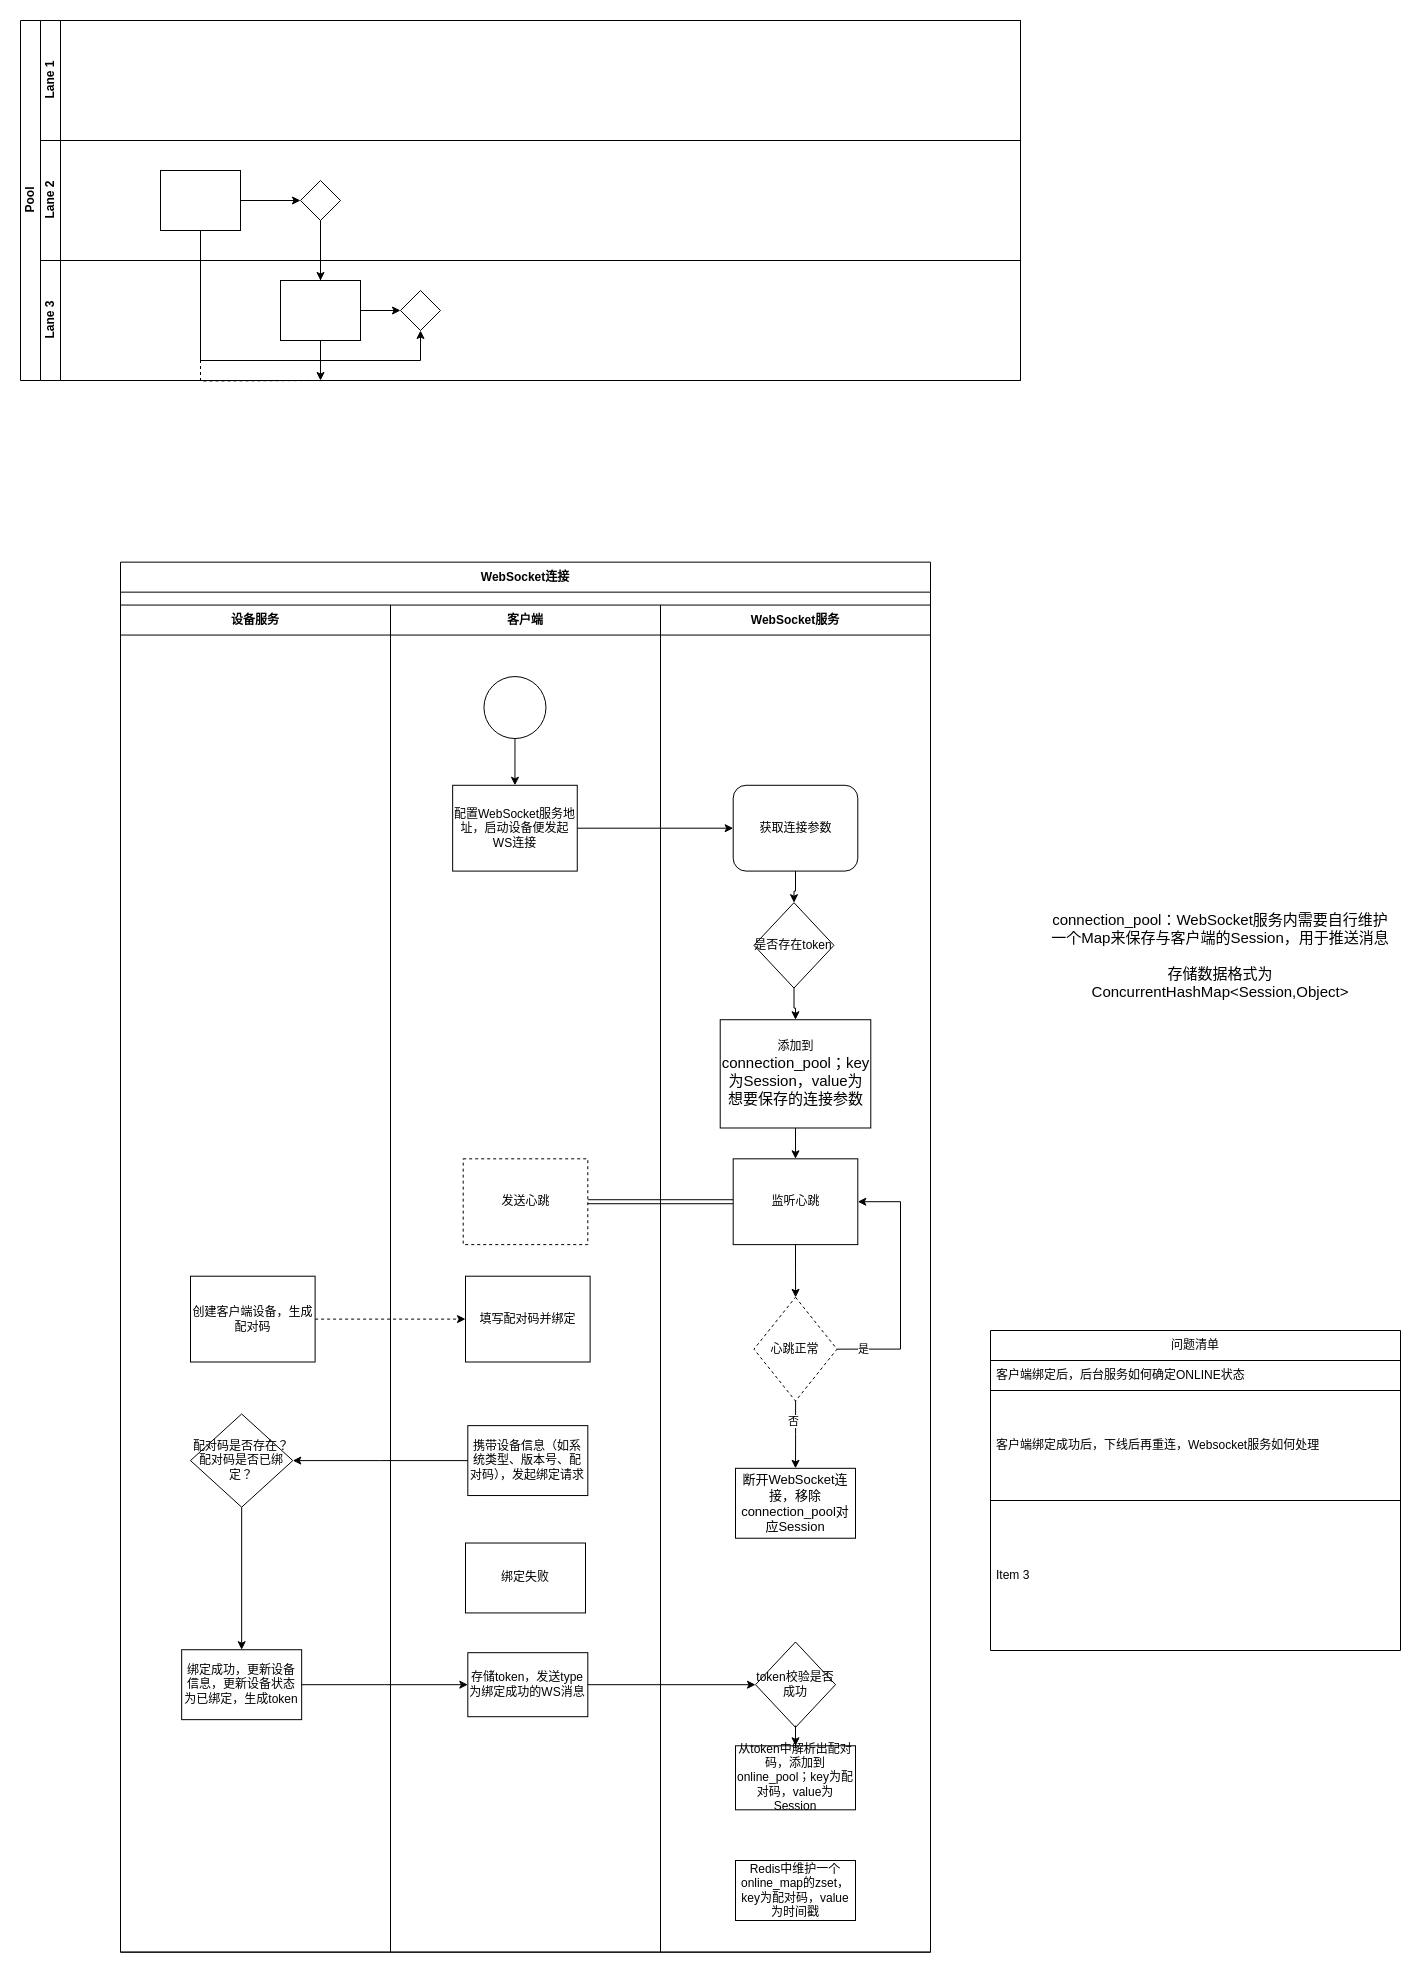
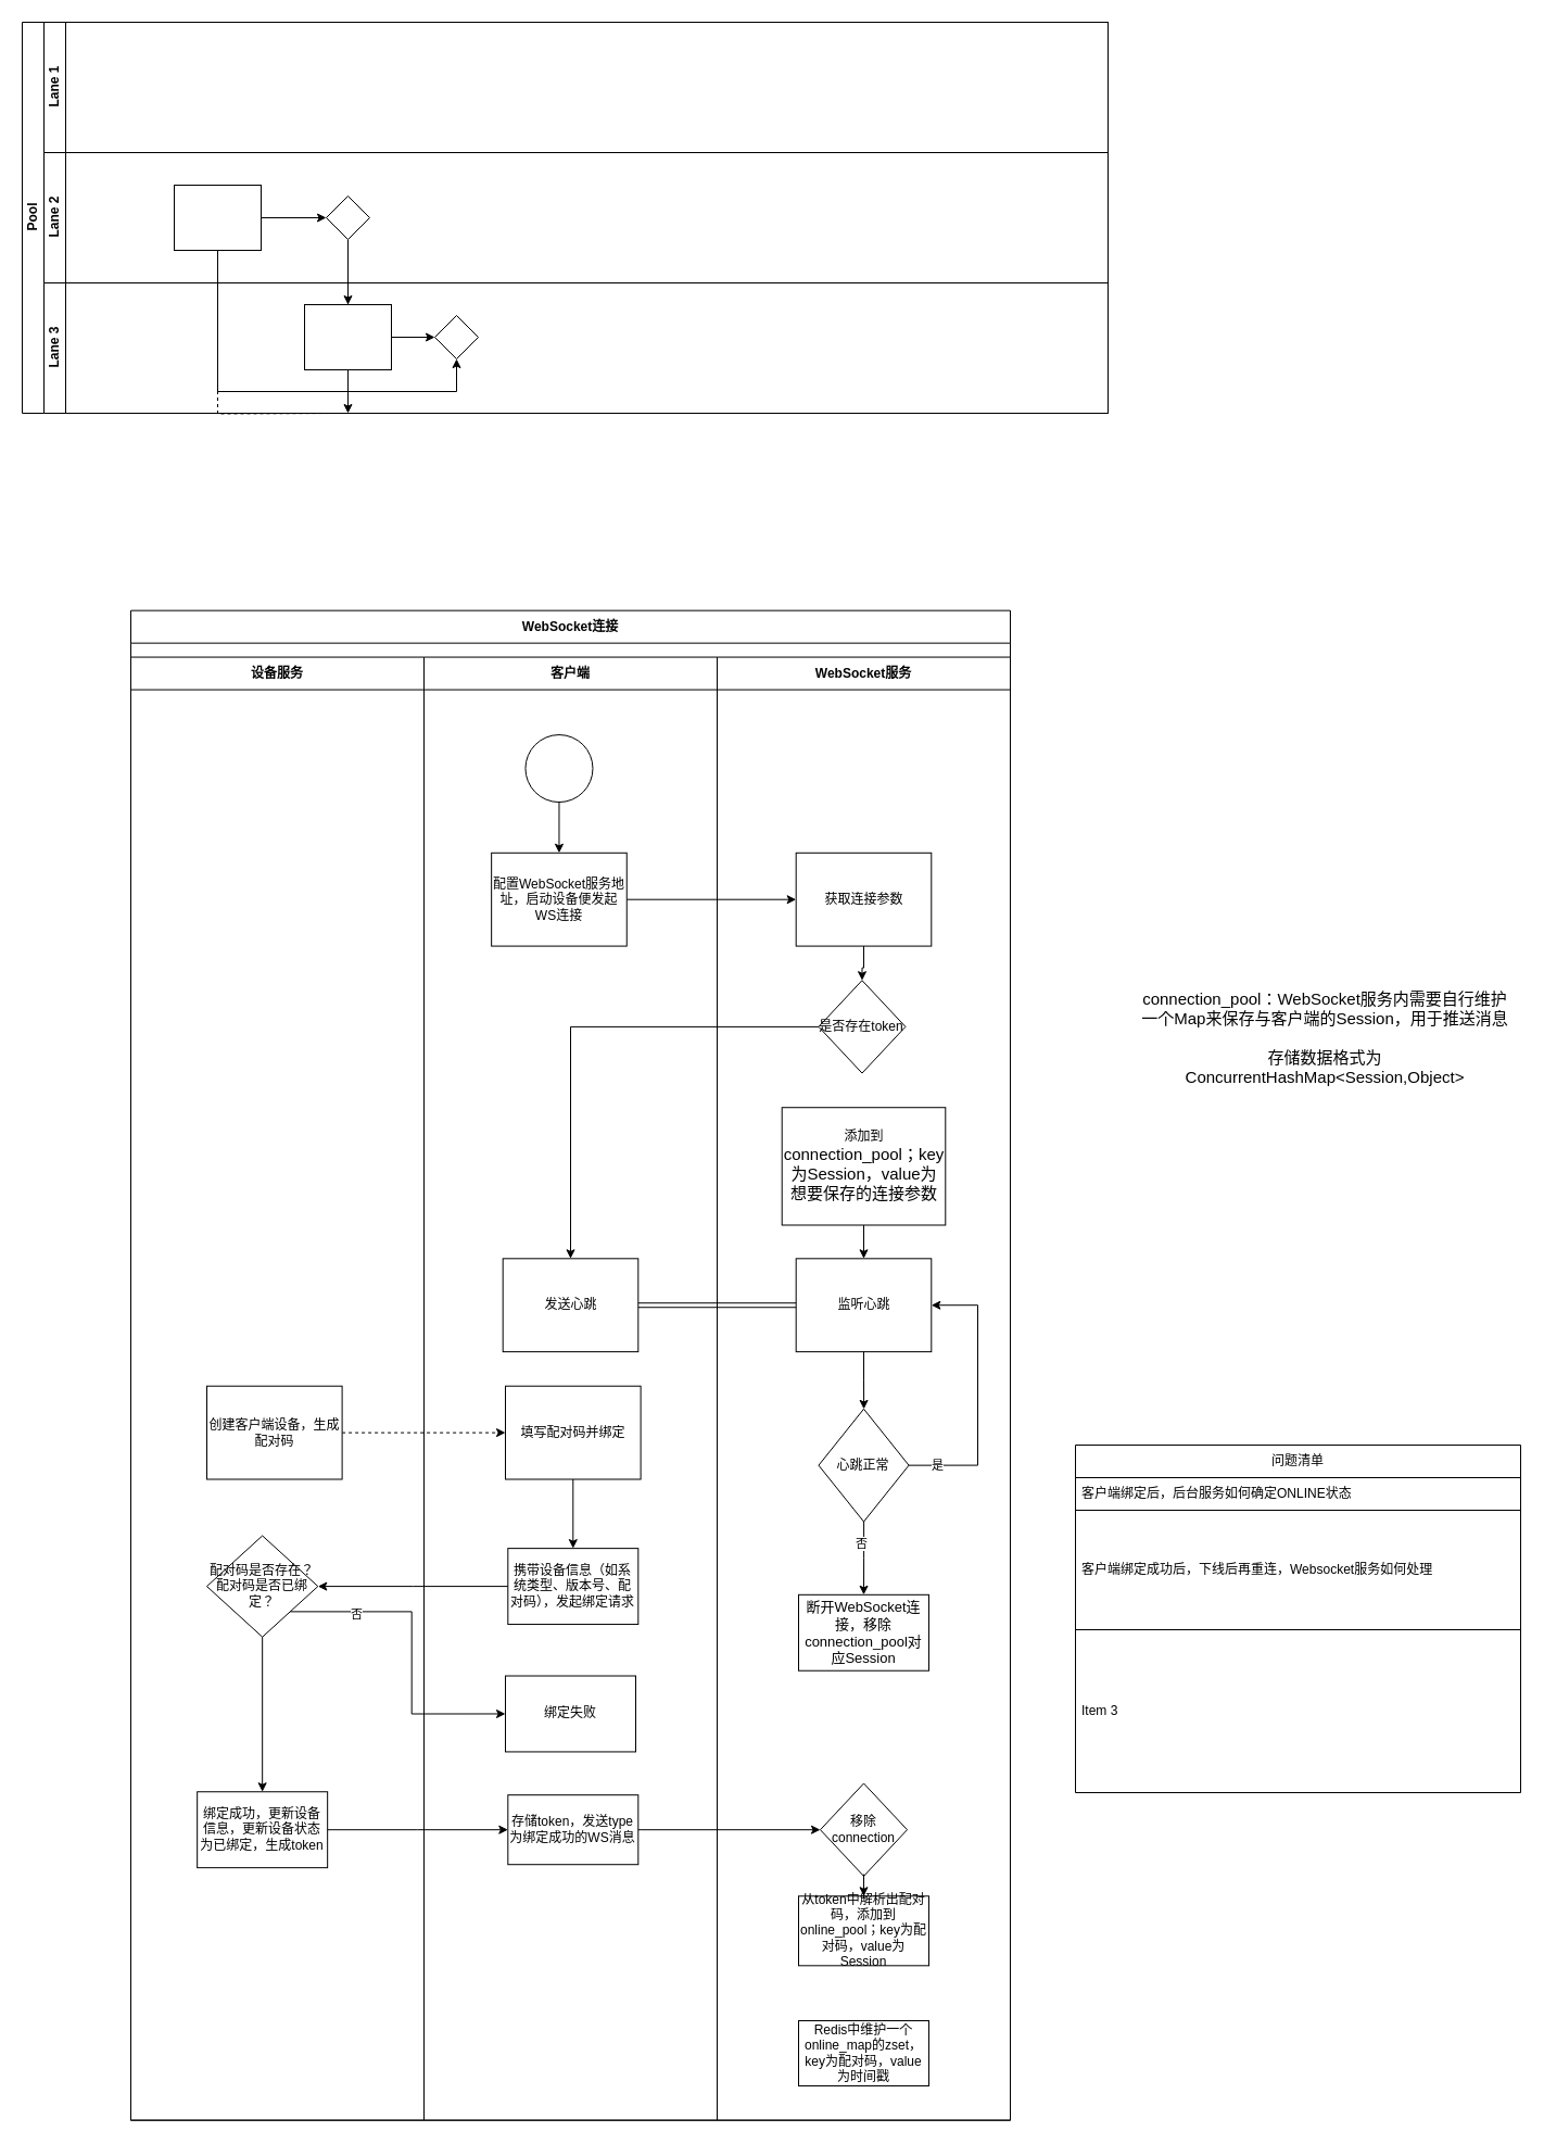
- <mxCell id="24" value="获取连接参数" style="whiteSpace=wrap;html=1;rounded=1;" vertex="1" parent="18"><mxGeometry x="612.692" y="223.138" width="124.615" height="85.796" as="geometry" /></mxCell>
+ <mxCell id="24" value="获取连接参数" style="whiteSpace=wrap;html=1;" vertex="1" parent="18"><mxGeometry x="612.692" y="223.138" width="124.615" height="85.796" as="geometry" /></mxCell>
- <mxCell id="58" value="" style="edgeStyle=orthogonalEdgeStyle;rounded=0;orthogonalLoop=1;jettySize=auto;html=1;" edge="1" parent="55" source="57" target="56"><mxGeometry relative="1" as="geometry" /></mxCell>
+ <mxCell id="58" value="" style="edgeStyle=orthogonalEdgeStyle;rounded=0;orthogonalLoop=1;jettySize=auto;html=1;" edge="1" parent="55" source="57" target="34"><mxGeometry relative="1" as="geometry" /></mxCell>
- <mxCell id="34" value="发送心跳" style="whiteSpace=wrap;html=1;dashed=1;" vertex="1" parent="31"><mxGeometry x="72.692" y="553.772" width="124.615" height="85.796" as="geometry" /></mxCell>
+ <mxCell id="34" value="发送心跳" style="whiteSpace=wrap;html=1;" vertex="1" parent="31"><mxGeometry x="72.692" y="553.772" width="124.615" height="85.796" as="geometry" /></mxCell>
- <mxCell id="29" value="心跳正常" style="rhombus;whiteSpace=wrap;html=1;dashed=1;" vertex="1" parent="18"><mxGeometry x="633.462" y="735.107" width="83.077" height="103.781" as="geometry" /></mxCell>
+ <mxCell id="29" value="心跳正常" style="rhombus;whiteSpace=wrap;html=1;" vertex="1" parent="18"><mxGeometry x="633.462" y="735.107" width="83.077" height="103.781" as="geometry" /></mxCell>
+ <mxCell id="36" value="" style="edgeStyle=orthogonalEdgeStyle;rounded=0;orthogonalLoop=1;jettySize=auto;html=1;" edge="1" parent="31" source="33" target="35"><mxGeometry relative="1" as="geometry" /></mxCell>
+ <mxCell id="43" style="edgeStyle=orthogonalEdgeStyle;rounded=0;orthogonalLoop=1;jettySize=auto;html=1;exitX=1;exitY=1;exitDx=0;exitDy=0;entryX=0;entryY=0.5;entryDx=0;entryDy=0;" edge="1" parent="18" source="45" target="38"><mxGeometry relative="1" as="geometry" /></mxCell>
+ <mxCell id="44" value="否" style="edgeLabel;html=1;align=center;verticalAlign=middle;resizable=0;points=[];" vertex="1" connectable="0" parent="43"><mxGeometry x="-0.58" y="-2" relative="1" as="geometry"><mxPoint as="offset" /></mxGeometry></mxCell>
- <mxCell id="49" value="token校验是否成功" style="rhombus;whiteSpace=wrap;html=1;" vertex="1" parent="18"><mxGeometry x="634.995" y="1079.853" width="80" height="85.378" as="geometry" /></mxCell>
+ <mxCell id="49" value="移除connection" style="rhombus;whiteSpace=wrap;html=1;" vertex="1" parent="18"><mxGeometry x="634.995" y="1079.853" width="80" height="85.378" as="geometry" /></mxCell>
